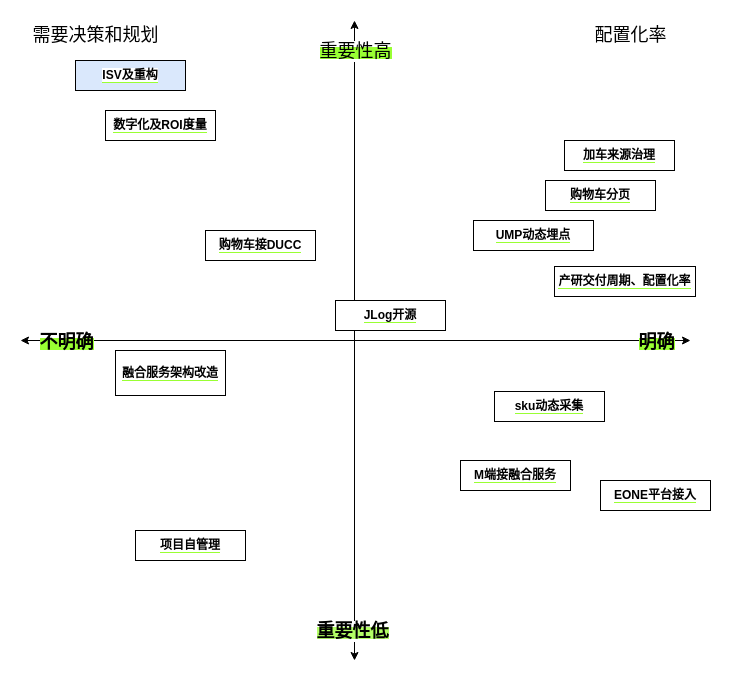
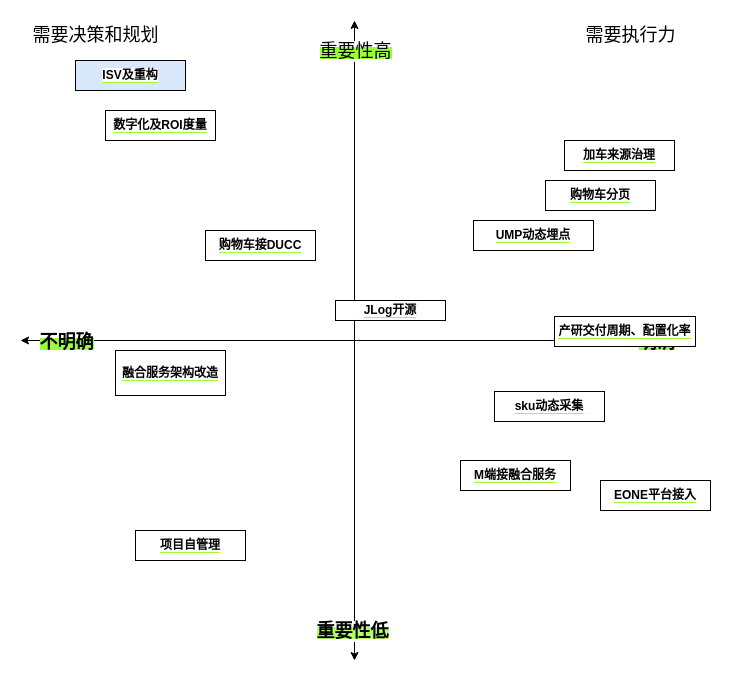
- <mxCell id="19" value="配置化率" style="text;html=1;align=center;verticalAlign=middle;resizable=0;points=[];autosize=1;strokeColor=none;fillColor=none;fontSize=18;fontColor=#000000;" vertex="1" parent="1"><mxGeometry x="575" y="20" width="110" height="30" as="geometry" /></mxCell>
+ <mxCell id="19" value="需要执行力" style="text;html=1;align=center;verticalAlign=middle;resizable=0;points=[];autosize=1;strokeColor=none;fillColor=none;fontSize=18;fontColor=#000000;" vertex="1" parent="1"><mxGeometry x="575" y="20" width="110" height="30" as="geometry" /></mxCell>
- <mxCell id="21" value="&lt;span style=&quot;background-color: rgb(255 , 255 , 255)&quot;&gt;&lt;font color=&quot;#000000&quot;&gt;&lt;b&gt;产研交付周期、配置化率&lt;/b&gt;&lt;/font&gt;&lt;/span&gt;" style="rounded=0;whiteSpace=wrap;html=1;labelBackgroundColor=#99FF33;fontColor=#99FF33;" vertex="1" parent="1"><mxGeometry x="554" y="266" width="141" height="30" as="geometry" /></mxCell>
+ <mxCell id="21" value="&lt;span style=&quot;background-color: rgb(255 , 255 , 255)&quot;&gt;&lt;font color=&quot;#000000&quot;&gt;&lt;b&gt;产研交付周期、配置化率&lt;/b&gt;&lt;/font&gt;&lt;/span&gt;" style="rounded=0;whiteSpace=wrap;html=1;labelBackgroundColor=#99FF33;fontColor=#99FF33;" vertex="1" parent="1"><mxGeometry x="554" y="316" width="141" height="30" as="geometry" /></mxCell>
- <mxCell id="18" value="&lt;span style=&quot;background-color: rgb(255 , 255 , 255)&quot;&gt;&lt;font color=&quot;#000000&quot;&gt;&lt;b&gt;JLog开源&lt;/b&gt;&lt;/font&gt;&lt;/span&gt;" style="rounded=0;whiteSpace=wrap;html=1;labelBackgroundColor=#99FF33;fontColor=#99FF33;" vertex="1" parent="1"><mxGeometry x="335" y="300" width="110" height="30" as="geometry" /></mxCell>
+ <mxCell id="18" value="&lt;span style=&quot;background-color: rgb(255 , 255 , 255)&quot;&gt;&lt;font color=&quot;#000000&quot;&gt;&lt;b&gt;JLog开源&lt;/b&gt;&lt;/font&gt;&lt;/span&gt;" style="rounded=0;whiteSpace=wrap;html=1;labelBackgroundColor=#99FF33;fontColor=#99FF33;" vertex="1" parent="1"><mxGeometry x="335" y="300" width="110" height="20" as="geometry" /></mxCell>
